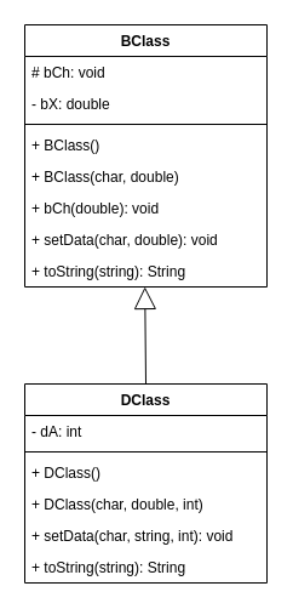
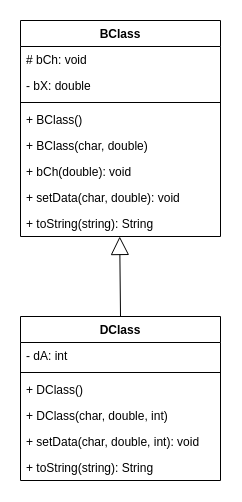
- <mxCell id="16" value="+ setData(char, string, int): void" style="text;strokeColor=none;fillColor=none;align=left;verticalAlign=top;spacingLeft=4;spacingRight=4;overflow=hidden;rotatable=0;points=[[0,0.5],[1,0.5]];portConstraint=eastwest;" vertex="1" parent="11"><mxGeometry y="112" width="200" height="26" as="geometry" /></mxCell>
+ <mxCell id="16" value="+ setData(char, double, int): void" style="text;strokeColor=none;fillColor=none;align=left;verticalAlign=top;spacingLeft=4;spacingRight=4;overflow=hidden;rotatable=0;points=[[0,0.5],[1,0.5]];portConstraint=eastwest;" vertex="1" parent="11"><mxGeometry y="112" width="200" height="26" as="geometry" /></mxCell>
